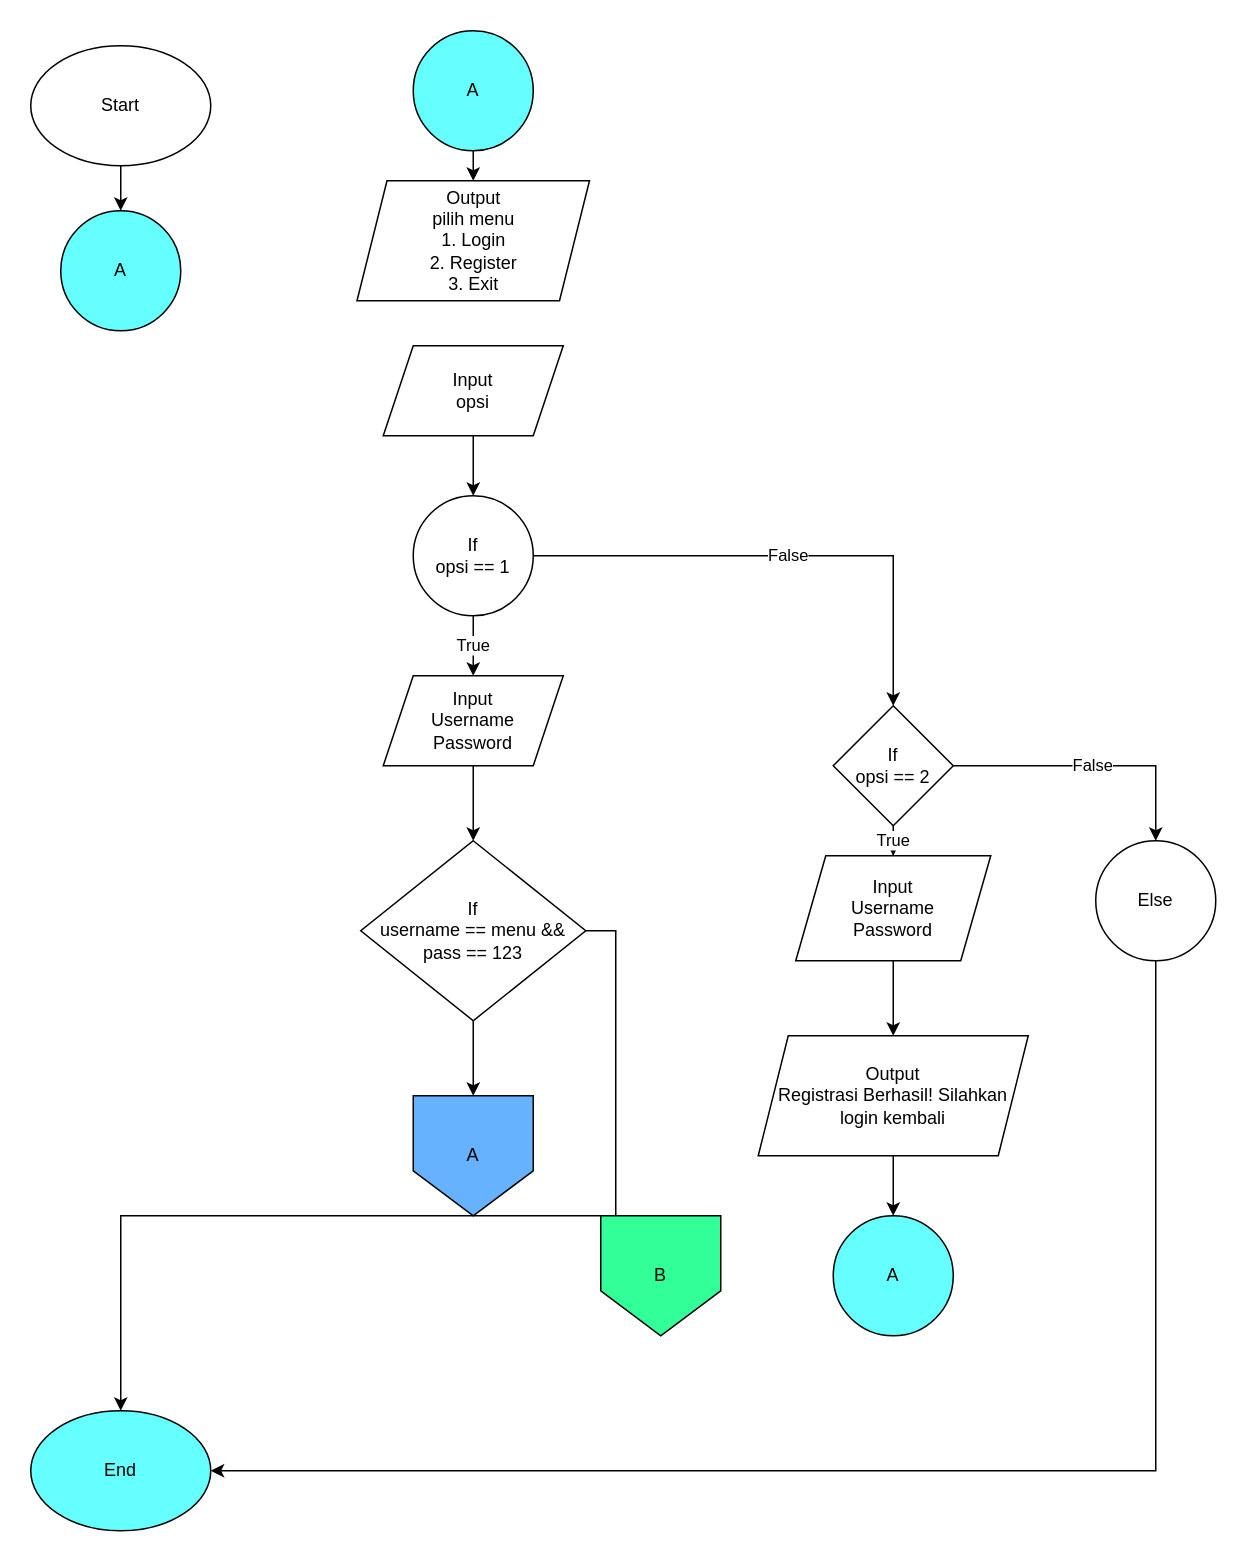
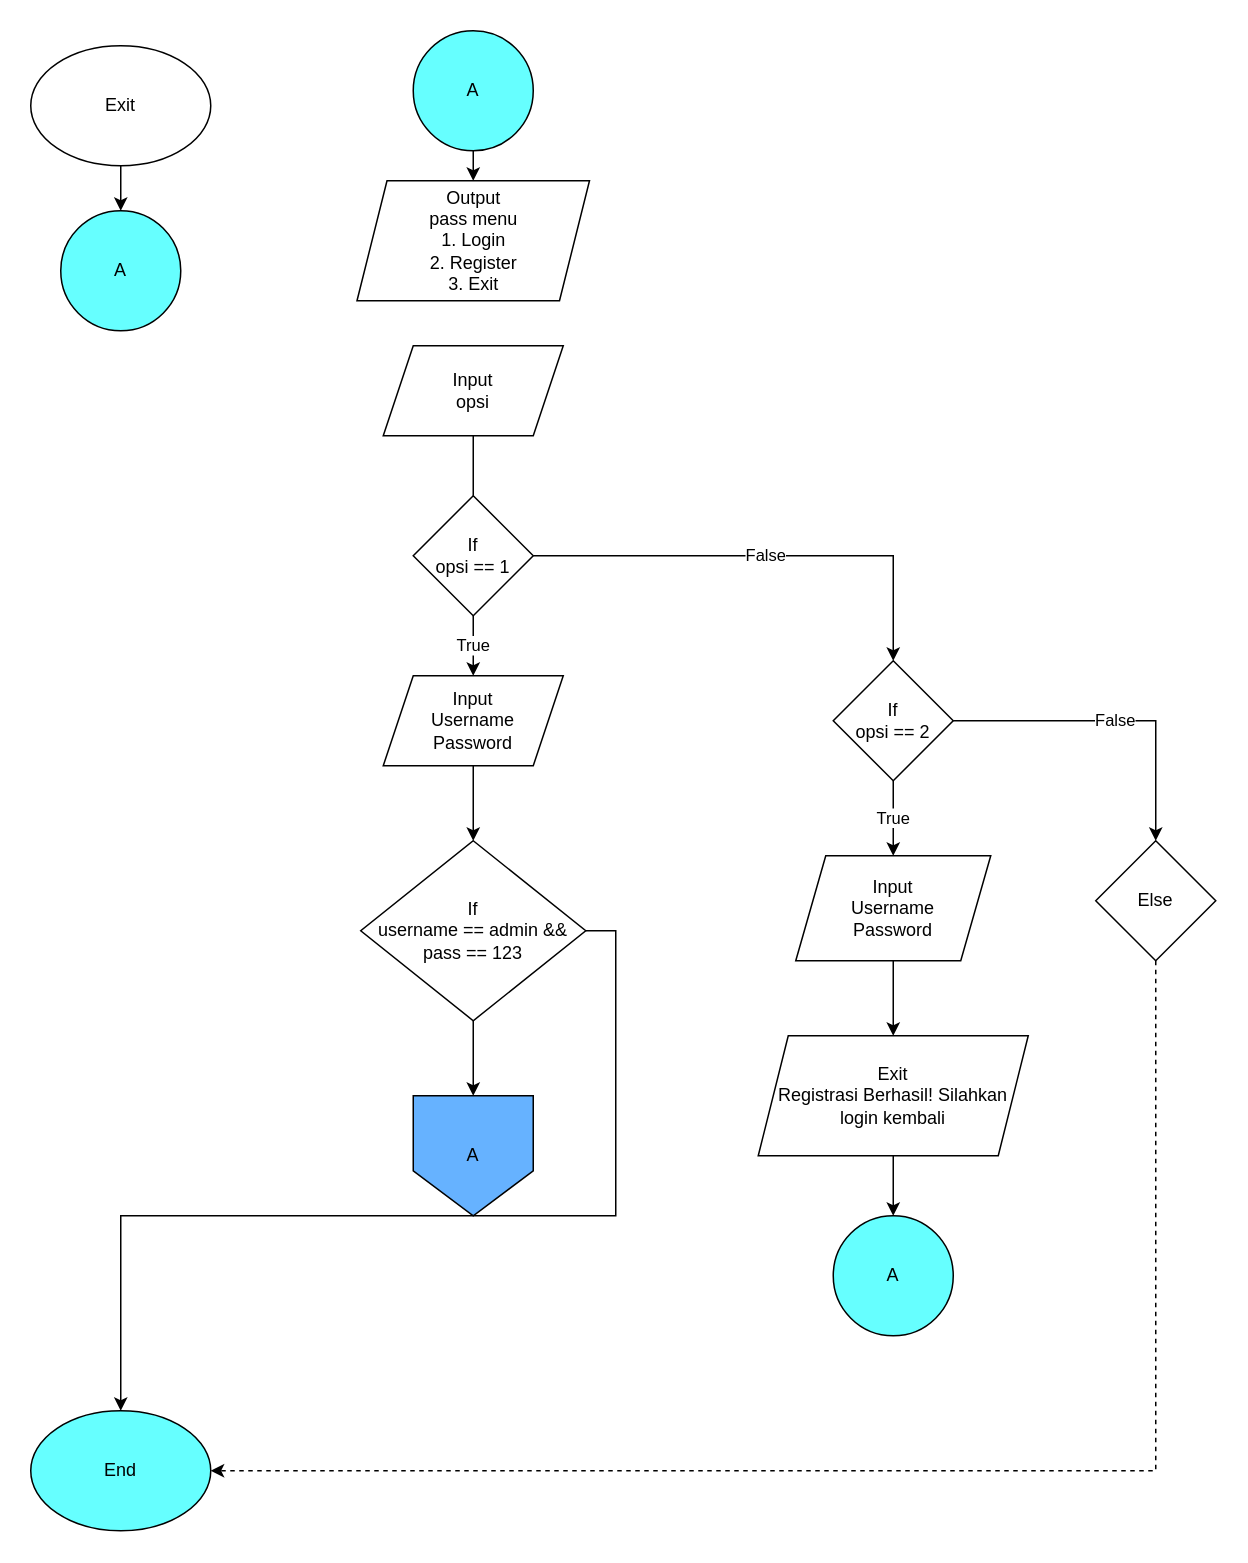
- <mxCell id="3" value="Start" style="ellipse;whiteSpace=wrap;html=1;" parent="1" vertex="1"><mxGeometry x="20" y="30" width="120" height="80" as="geometry" /></mxCell>
+ <mxCell id="3" value="Exit" style="ellipse;whiteSpace=wrap;html=1;" parent="1" vertex="1"><mxGeometry x="20" y="30" width="120" height="80" as="geometry" /></mxCell>
- <mxCell id="4" value="Output&lt;div&gt;pilih menu&lt;/div&gt;&lt;div&gt;1. Login&lt;/div&gt;&lt;div&gt;2. Register&lt;/div&gt;&lt;div&gt;3. Exit&lt;/div&gt;" style="shape=parallelogram;perimeter=parallelogramPerimeter;whiteSpace=wrap;html=1;fixedSize=1;" parent="1" vertex="1"><mxGeometry x="237.5" y="120" width="155" height="80" as="geometry" /></mxCell>
+ <mxCell id="4" value="Output&lt;div&gt;pass menu&lt;/div&gt;&lt;div&gt;1. Login&lt;/div&gt;&lt;div&gt;2. Register&lt;/div&gt;&lt;div&gt;3. Exit&lt;/div&gt;" style="shape=parallelogram;perimeter=parallelogramPerimeter;whiteSpace=wrap;html=1;fixedSize=1;" parent="1" vertex="1"><mxGeometry x="237.5" y="120" width="155" height="80" as="geometry" /></mxCell>
- <mxCell id="5" value="" style="edgeStyle=orthogonalEdgeStyle;rounded=0;orthogonalLoop=1;jettySize=auto;html=1;" parent="1" source="6" target="9" edge="1"><mxGeometry relative="1" as="geometry" /></mxCell>
+ <mxCell id="5" value="" style="edgeStyle=orthogonalEdgeStyle;rounded=0;orthogonalLoop=1;jettySize=auto;html=1;endArrow=none;" parent="1" source="6" target="9" edge="1"><mxGeometry relative="1" as="geometry" /></mxCell>
- <mxCell id="9" value="If&lt;div&gt;opsi == 1&lt;/div&gt;" style="ellipse;whiteSpace=wrap;html=1;" parent="1" vertex="1"><mxGeometry x="275" y="330" width="80" height="80" as="geometry" /></mxCell>
+ <mxCell id="9" value="If&lt;div&gt;opsi == 1&lt;/div&gt;" style="rhombus;whiteSpace=wrap;html=1;" parent="1" vertex="1"><mxGeometry x="275" y="330" width="80" height="80" as="geometry" /></mxCell>
- <mxCell id="22" value="If&lt;div&gt;opsi == 2&lt;/div&gt;" style="rhombus;whiteSpace=wrap;html=1;" parent="1" vertex="1"><mxGeometry x="555" y="470" width="80" height="80" as="geometry" /></mxCell>
+ <mxCell id="22" value="If&lt;div&gt;opsi == 2&lt;/div&gt;" style="rhombus;whiteSpace=wrap;html=1;" parent="1" vertex="1"><mxGeometry x="555" y="440" width="80" height="80" as="geometry" /></mxCell>
- <mxCell id="25" value="Else" style="ellipse;whiteSpace=wrap;html=1;" parent="1" vertex="1"><mxGeometry x="730" y="560" width="80" height="80" as="geometry" /></mxCell>
+ <mxCell id="25" value="Else" style="rhombus;whiteSpace=wrap;html=1;" parent="1" vertex="1"><mxGeometry x="730" y="560" width="80" height="80" as="geometry" /></mxCell>
- <mxCell id="14" value="If&lt;div&gt;username == menu &amp;amp;&amp;amp; pass == 123&lt;/div&gt;" style="rhombus;whiteSpace=wrap;html=1;" parent="1" vertex="1"><mxGeometry x="240" y="560" width="150" height="120" as="geometry" /></mxCell>
+ <mxCell id="14" value="If&lt;div&gt;username == admin &amp;amp;&amp;amp; pass == 123&lt;/div&gt;" style="rhombus;whiteSpace=wrap;html=1;" parent="1" vertex="1"><mxGeometry x="240" y="560" width="150" height="120" as="geometry" /></mxCell>
- <mxCell id="30" value="Output&lt;div&gt;Registrasi Berhasil! Silahkan login kembali&lt;/div&gt;" style="shape=parallelogram;perimeter=parallelogramPerimeter;whiteSpace=wrap;html=1;fixedSize=1;" parent="1" vertex="1"><mxGeometry x="505" y="690" width="180" height="80" as="geometry" /></mxCell>
+ <mxCell id="30" value="Exit&lt;div&gt;Registrasi Berhasil! Silahkan login kembali&lt;/div&gt;" style="shape=parallelogram;perimeter=parallelogramPerimeter;whiteSpace=wrap;html=1;fixedSize=1;" parent="1" vertex="1"><mxGeometry x="505" y="690" width="180" height="80" as="geometry" /></mxCell>
- <mxCell id="16" value="B" style="shape=offPageConnector;whiteSpace=wrap;html=1;fillColor=#33FF99;" parent="1" vertex="1"><mxGeometry x="400" y="810" width="80" height="80" as="geometry" /></mxCell>
- <mxCell id="24" style="edgeStyle=orthogonalEdgeStyle;rounded=0;orthogonalLoop=1;jettySize=auto;html=1;exitX=0.5;exitY=1;exitDx=0;exitDy=0;entryX=1;entryY=0.5;entryDx=0;entryDy=0;" parent="1" source="25" target="23" edge="1"><mxGeometry relative="1" as="geometry"><mxPoint x="130" y="980" as="targetPoint" /><Array as="points"><mxPoint x="770" y="980" /></Array></mxGeometry></mxCell>
+ <mxCell id="24" style="edgeStyle=orthogonalEdgeStyle;rounded=0;orthogonalLoop=1;jettySize=auto;html=1;exitX=0.5;exitY=1;exitDx=0;exitDy=0;entryX=1;entryY=0.5;entryDx=0;entryDy=0;dashed=1;" parent="1" source="25" target="23" edge="1"><mxGeometry relative="1" as="geometry"><mxPoint x="130" y="980" as="targetPoint" /><Array as="points"><mxPoint x="770" y="980" /></Array></mxGeometry></mxCell>
